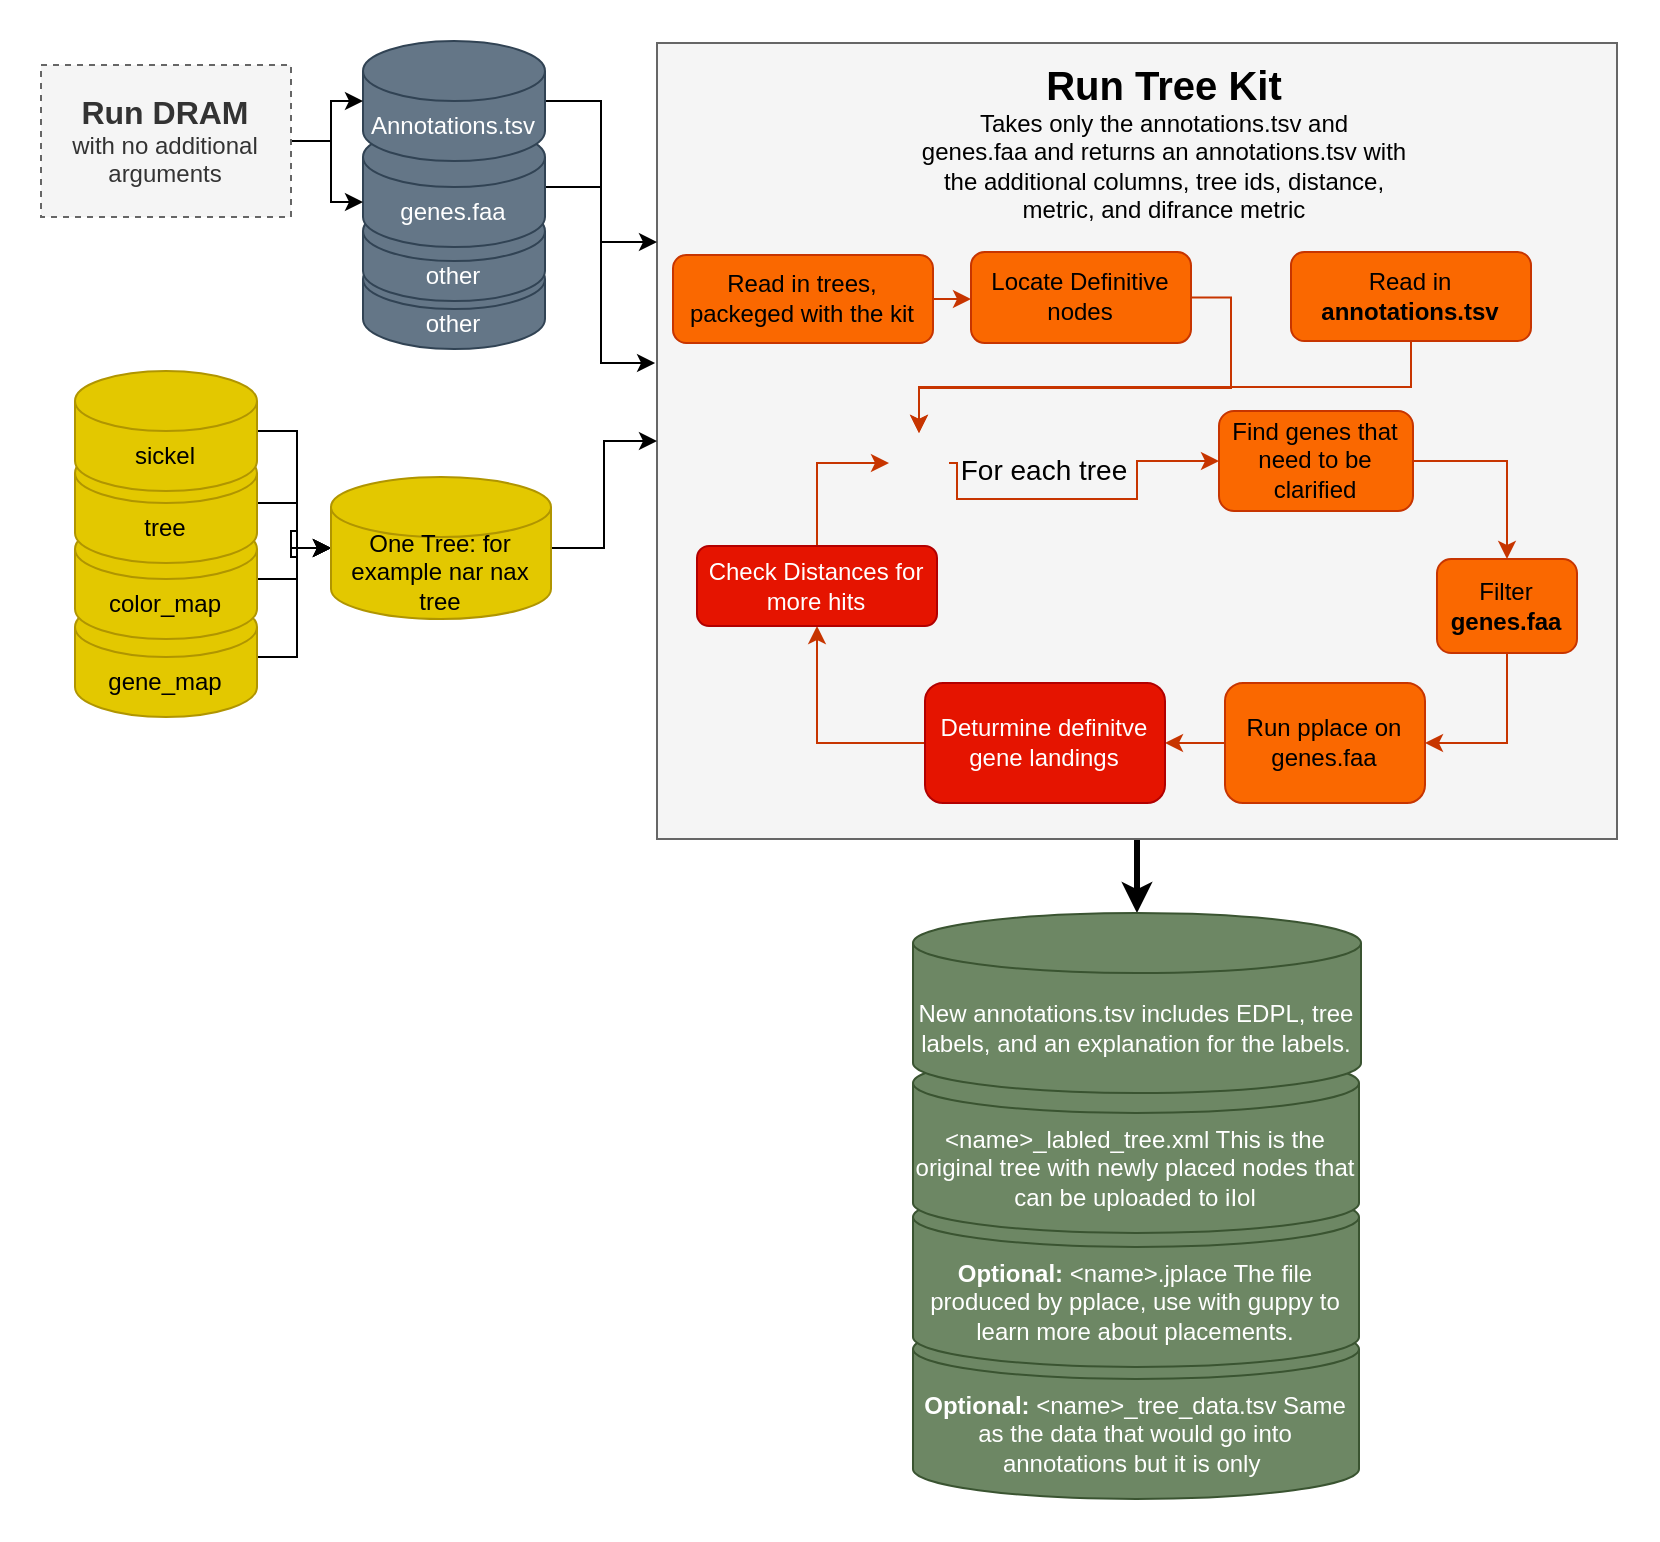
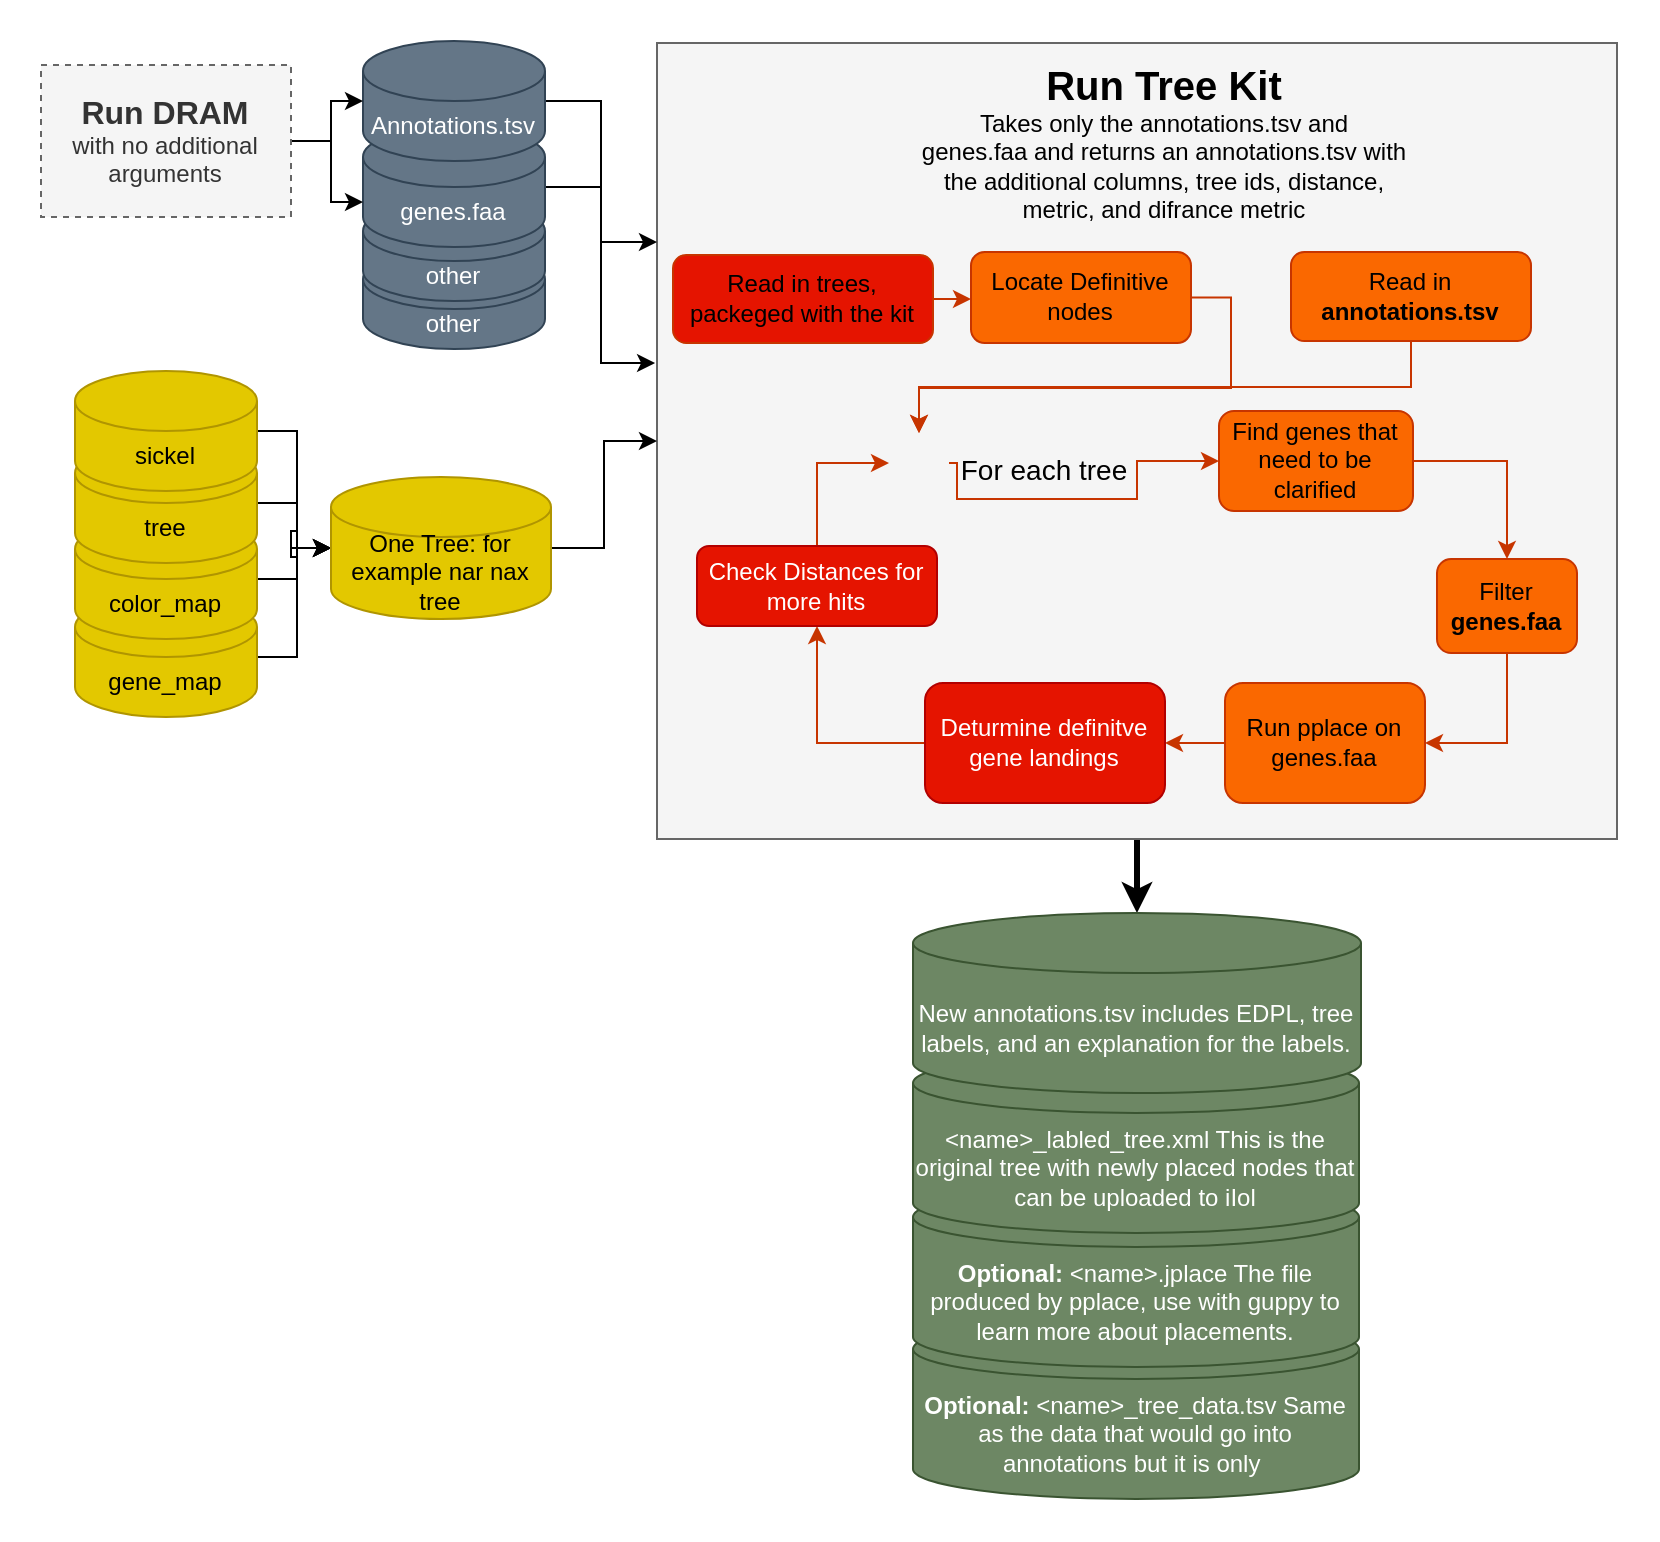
- <mxCell id="21" value="Read in trees, packeged with the kit " style="rounded=1;whiteSpace=wrap;html=1;fillColor=#fa6800;fontColor=#000000;strokeColor=#C73500;" parent="1" vertex="1"><mxGeometry x="336" y="127" width="130" height="44" as="geometry" /></mxCell>
+ <mxCell id="21" value="Read in trees, packeged with the kit " style="rounded=1;whiteSpace=wrap;html=1;fillColor=#e51400;fontColor=#000000;strokeColor=#C73500;" parent="1" vertex="1"><mxGeometry x="336" y="127" width="130" height="44" as="geometry" /></mxCell>
